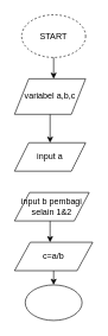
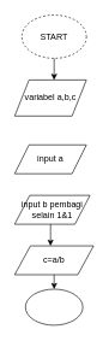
- <mxCell id="5" value="" style="endArrow=classic;html=1;exitX=0.5;exitY=1;exitDx=0;exitDy=0;" edge="1" parent="1" source="4" target="6"><mxGeometry width="50" height="50" relative="1" as="geometry"><mxPoint x="70" y="170" as="sourcePoint" /><mxPoint x="70" y="190" as="targetPoint" /></mxGeometry></mxCell>
- <mxCell id="7" value="input b pembagi selain 1&amp;amp;2" style="shape=parallelogram;perimeter=parallelogramPerimeter;whiteSpace=wrap;html=1;" vertex="1" parent="1"><mxGeometry x="20" y="270" width="105" height="40" as="geometry" /></mxCell>
+ <mxCell id="7" value="input b pembagi selain 1&amp;amp;1" style="shape=parallelogram;perimeter=parallelogramPerimeter;whiteSpace=wrap;html=1;" vertex="1" parent="1"><mxGeometry x="20" y="270" width="105" height="40" as="geometry" /></mxCell>
